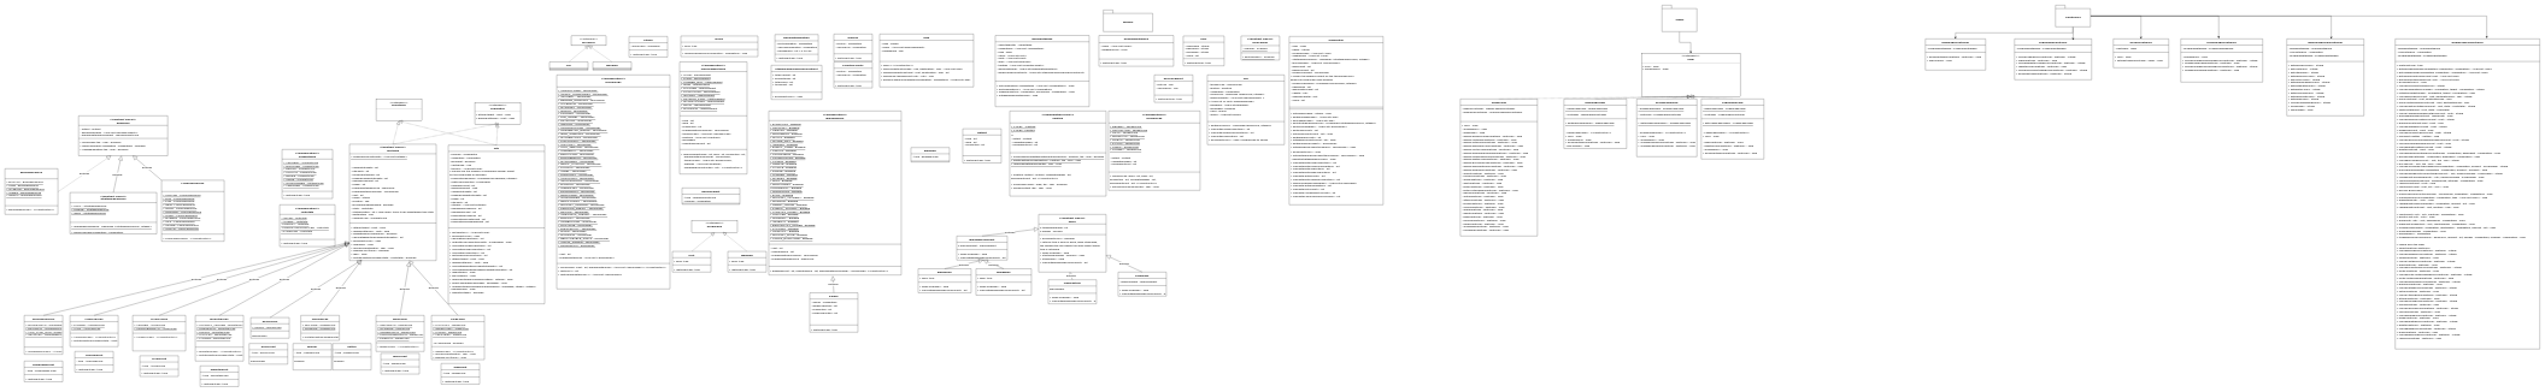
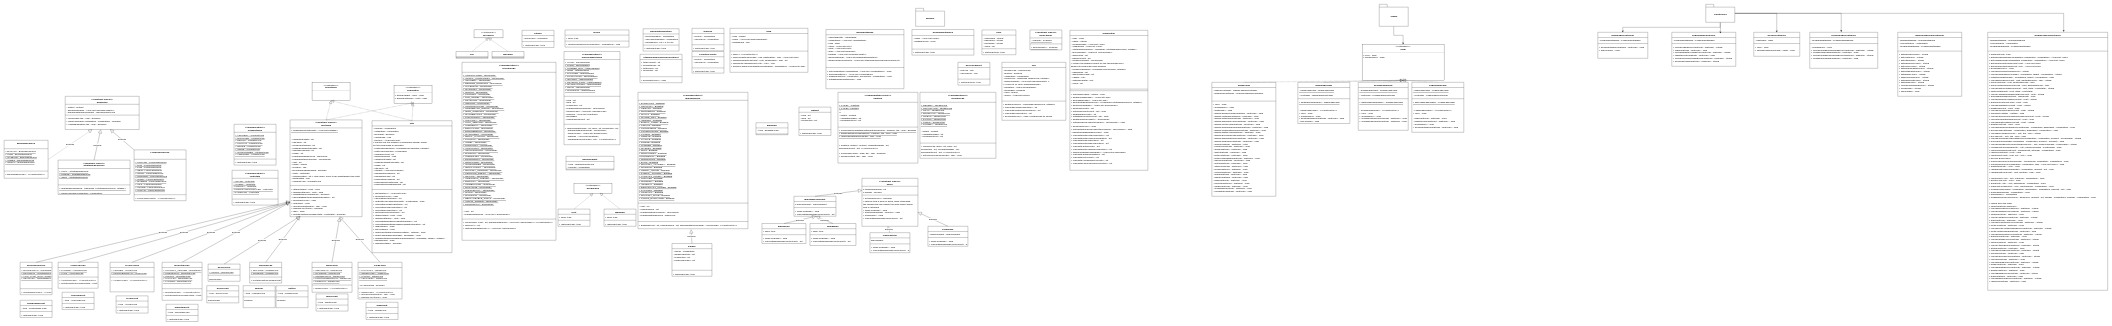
- <mxCell id="304" value="Models" style="shape=folder;fontStyle=1;spacingTop=10;tabWidth=40;tabHeight=14;tabPosition=left;html=1;" parent="1" vertex="1"><mxGeometry x="4578.5" y="40" width="205" height="90" as="geometry" /></mxCell>
+ <mxCell id="304" value="Models" style="shape=folder;fontStyle=1;spacingTop=10;tabWidth=40;tabHeight=14;tabPosition=left;html=1;" parent="1" vertex="1"><mxGeometry x="4578.5" y="40" width="145" height="90" as="geometry" /></mxCell>
- <mxCell id="301" style="edgeStyle=orthogonalEdgeStyle;rounded=0;orthogonalLoop=1;jettySize=auto;html=1;entryX=0.577;entryY=-0.001;entryDx=0;entryDy=0;entryPerimeter=0;" parent="1" source="303" target="260" edge="1"><mxGeometry relative="1" as="geometry" /></mxCell>
